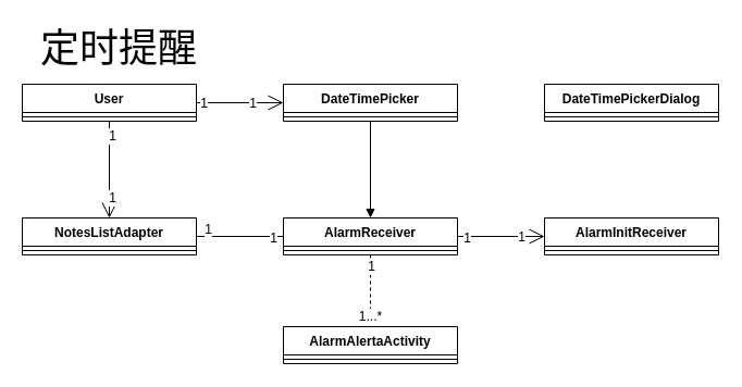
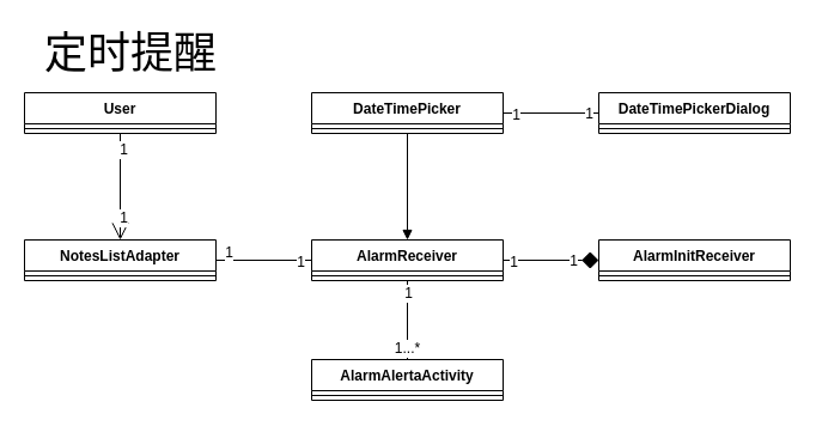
- <mxCell id="16" value="" style="endArrow=open;endFill=1;endSize=12;html=1;exitX=1;exitY=0.5;exitDx=0;exitDy=0;entryX=0;entryY=0.5;entryDx=0;entryDy=0;" parent="1" source="2" target="4" edge="1"><mxGeometry width="160" relative="1" as="geometry"><mxPoint x="130" y="360" as="sourcePoint" /><mxPoint x="290" y="360" as="targetPoint" /></mxGeometry></mxCell>
- <mxCell id="17" value="1" style="text;html=1;resizable=0;points=[];align=center;verticalAlign=middle;labelBackgroundColor=#ffffff;" parent="16" vertex="1" connectable="0"><mxGeometry x="-0.861" relative="1" as="geometry"><mxPoint as="offset" /></mxGeometry></mxCell>
- <mxCell id="18" value="1" style="text;html=1;resizable=0;points=[];align=center;verticalAlign=middle;labelBackgroundColor=#ffffff;" parent="16" vertex="1" connectable="0"><mxGeometry x="0.27" relative="1" as="geometry"><mxPoint as="offset" /></mxGeometry></mxCell>
+ <mxCell id="29" value="" style="endArrow=none;html=1;exitX=1;exitY=0.5;exitDx=0;exitDy=0;entryX=0;entryY=0.5;entryDx=0;entryDy=0;" parent="1" source="4" target="6" edge="1"><mxGeometry width="50" height="50" relative="1" as="geometry"><mxPoint x="200" y="237" as="sourcePoint" /><mxPoint x="280" y="237" as="targetPoint" /></mxGeometry></mxCell>
+ <mxCell id="30" value="1" style="text;html=1;resizable=0;points=[];align=center;verticalAlign=middle;labelBackgroundColor=#ffffff;" parent="29" vertex="1" connectable="0"><mxGeometry x="-0.754" y="-1" relative="1" as="geometry"><mxPoint as="offset" /></mxGeometry></mxCell>
+ <mxCell id="31" value="1" style="text;html=1;resizable=0;points=[];align=center;verticalAlign=middle;labelBackgroundColor=#ffffff;" parent="29" vertex="1" connectable="0"><mxGeometry x="0.782" relative="1" as="geometry"><mxPoint as="offset" /></mxGeometry></mxCell>
- <mxCell id="22" value="" style="endArrow=open;endFill=1;endSize=12;html=1;exitX=1;exitY=0.5;exitDx=0;exitDy=0;" parent="1" source="10" target="8" edge="1"><mxGeometry width="160" relative="1" as="geometry"><mxPoint x="200" y="114" as="sourcePoint" /><mxPoint x="280" y="114" as="targetPoint" /></mxGeometry></mxCell>
+ <mxCell id="22" value="" style="endArrow=diamond;endFill=1;endSize=12;html=1;exitX=1;exitY=0.5;exitDx=0;exitDy=0;" parent="1" source="10" target="8" edge="1"><mxGeometry width="160" relative="1" as="geometry"><mxPoint x="200" y="114" as="sourcePoint" /><mxPoint x="280" y="114" as="targetPoint" /></mxGeometry></mxCell>
- <mxCell id="32" value="" style="endArrow=none;html=1;exitX=0.5;exitY=1;exitDx=0;exitDy=0;entryX=0.5;entryY=0;entryDx=0;entryDy=0;dashed=1;" parent="1" source="10" target="14" edge="1"><mxGeometry width="50" height="50" relative="1" as="geometry"><mxPoint x="210" y="247" as="sourcePoint" /><mxPoint x="290" y="247" as="targetPoint" /></mxGeometry></mxCell>
+ <mxCell id="32" value="" style="endArrow=none;html=1;exitX=0.5;exitY=1;exitDx=0;exitDy=0;entryX=0.5;entryY=0;entryDx=0;entryDy=0;" parent="1" source="10" target="14" edge="1"><mxGeometry width="50" height="50" relative="1" as="geometry"><mxPoint x="210" y="247" as="sourcePoint" /><mxPoint x="290" y="247" as="targetPoint" /></mxGeometry></mxCell>
